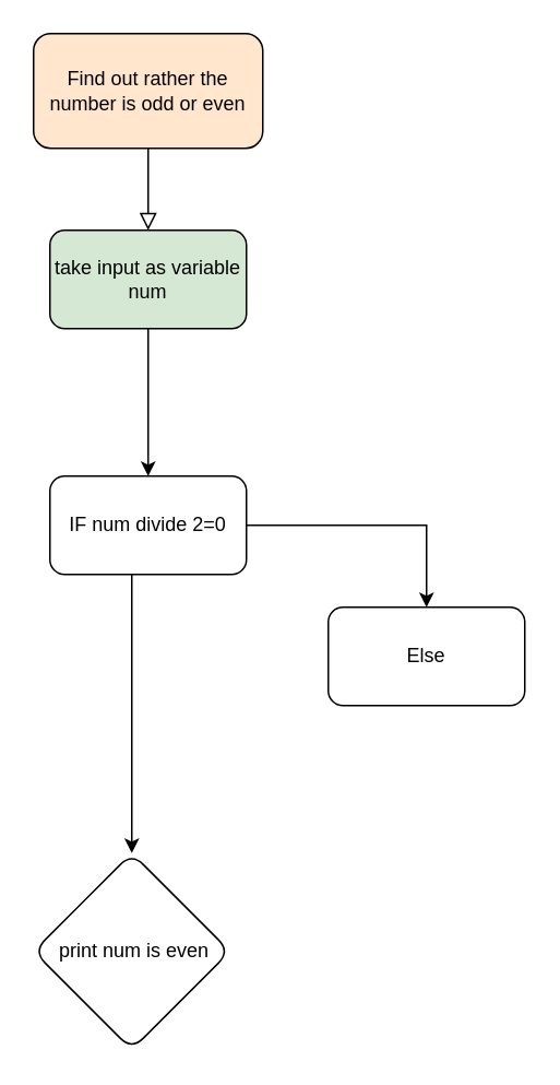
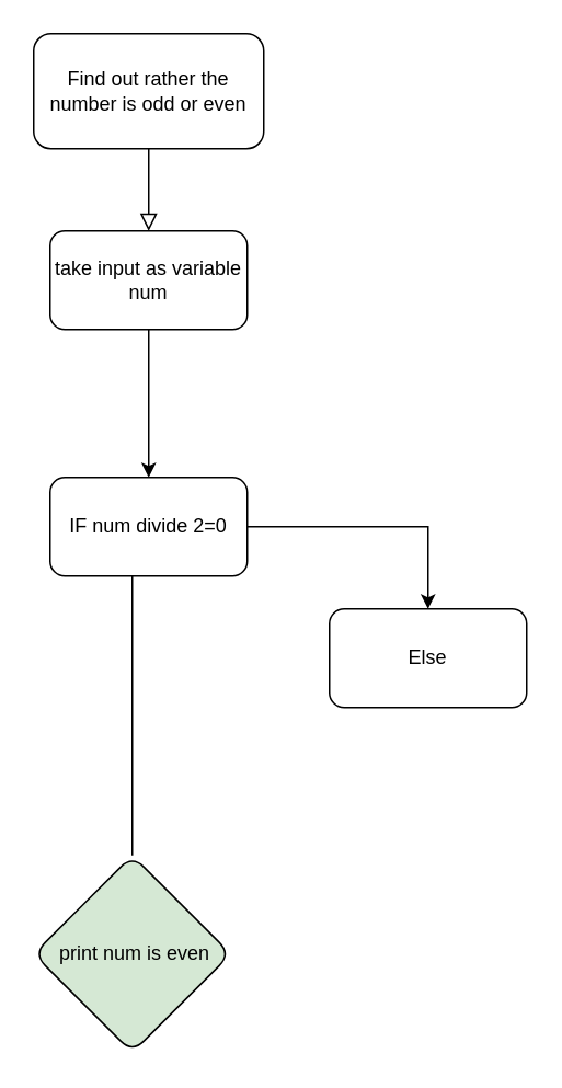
- <mxCell id="3" value="Find out rather the number is odd or even" style="rounded=1;whiteSpace=wrap;html=1;fontSize=12;glass=0;strokeWidth=1;shadow=0;fillColor=#ffe6cc;" parent="1" vertex="1"><mxGeometry x="20" y="20" width="140" height="70" as="geometry" /></mxCell>
+ <mxCell id="3" value="Find out rather the number is odd or even" style="rounded=1;whiteSpace=wrap;html=1;fontSize=12;glass=0;strokeWidth=1;shadow=0;" parent="1" vertex="1"><mxGeometry x="20" y="20" width="140" height="70" as="geometry" /></mxCell>
- <mxCell id="5" value="take input as variable num" style="rounded=1;whiteSpace=wrap;html=1;fillColor=#d5e8d4;" vertex="1" parent="1"><mxGeometry x="30" y="140" width="120" height="60" as="geometry" /></mxCell>
+ <mxCell id="5" value="take input as variable num" style="rounded=1;whiteSpace=wrap;html=1;" vertex="1" parent="1"><mxGeometry x="30" y="140" width="120" height="60" as="geometry" /></mxCell>
- <mxCell id="6" value="" style="edgeStyle=orthogonalEdgeStyle;rounded=0;orthogonalLoop=1;jettySize=auto;html=1;" edge="1" parent="1" source="8" target="9"><mxGeometry relative="1" as="geometry"><Array as="points"><mxPoint x="80" y="480" /><mxPoint x="80" y="480" /></Array></mxGeometry></mxCell>
+ <mxCell id="6" value="" style="edgeStyle=orthogonalEdgeStyle;rounded=0;orthogonalLoop=1;jettySize=auto;html=1;endArrow=none;" edge="1" parent="1" source="8" target="9"><mxGeometry relative="1" as="geometry"><Array as="points"><mxPoint x="80" y="480" /><mxPoint x="80" y="480" /></Array></mxGeometry></mxCell>
- <mxCell id="9" value="&amp;nbsp;print num is even" style="rhombus;whiteSpace=wrap;html=1;rounded=1;" vertex="1" parent="1"><mxGeometry x="20" y="520" width="120" height="120" as="geometry" /></mxCell>
+ <mxCell id="9" value="&amp;nbsp;print num is even" style="rhombus;whiteSpace=wrap;html=1;rounded=1;fillColor=#d5e8d4;" vertex="1" parent="1"><mxGeometry x="20" y="520" width="120" height="120" as="geometry" /></mxCell>
